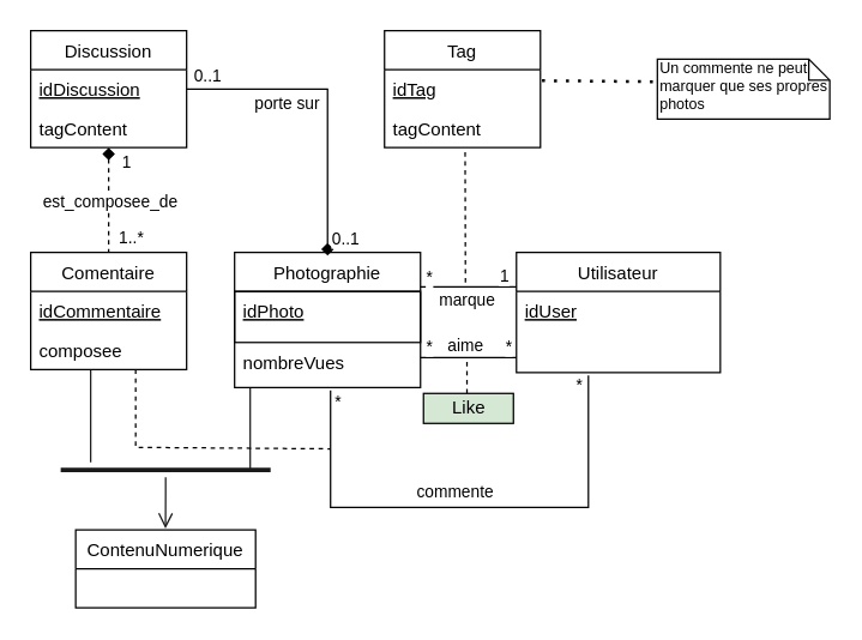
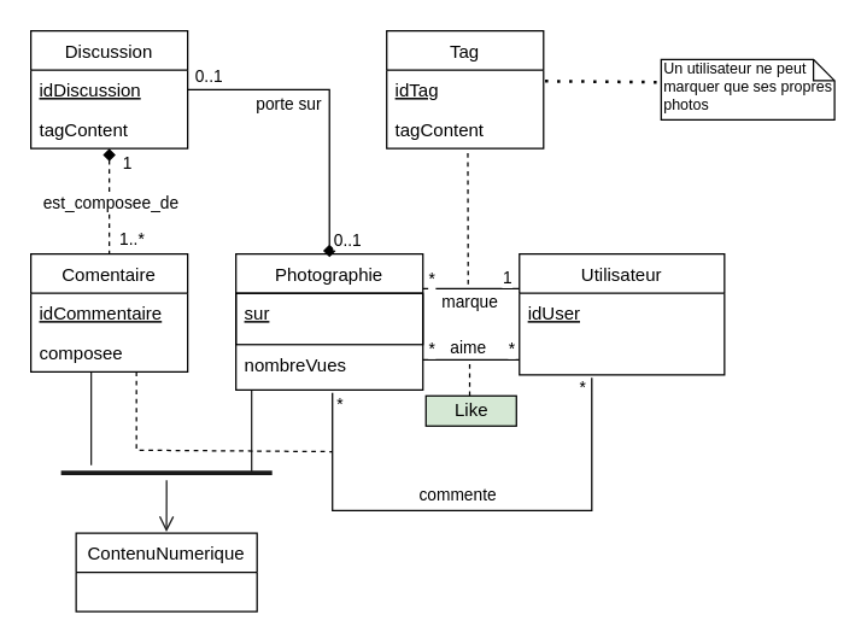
- <mxCell id="23" value="&lt;font color=&quot;#000000&quot; style=&quot;font-size: 10px&quot;&gt;Un commente ne peut marquer que ses propres photos&lt;br style=&quot;font-size: 10px&quot;&gt;&lt;/font&gt;" style="shape=note;whiteSpace=wrap;html=1;size=14;verticalAlign=top;align=left;spacingTop=-6;labelBackgroundColor=none;strokeColor=#000000;strokeWidth=1;fontColor=#FF33FF;fontSize=10;" vertex="1" parent="1"><mxGeometry x="438" y="39" width="115" height="40" as="geometry" /></mxCell>
+ <mxCell id="23" value="&lt;font color=&quot;#000000&quot; style=&quot;font-size: 10px&quot;&gt;Un utilisateur ne peut marquer que ses propres photos&lt;br style=&quot;font-size: 10px&quot;&gt;&lt;/font&gt;" style="shape=note;whiteSpace=wrap;html=1;size=14;verticalAlign=top;align=left;spacingTop=-6;labelBackgroundColor=none;strokeColor=#000000;strokeWidth=1;fontColor=#FF33FF;fontSize=10;" vertex="1" parent="1"><mxGeometry x="438" y="39" width="115" height="40" as="geometry" /></mxCell>
- <mxCell id="18" value="idPhoto" style="text;fillColor=none;align=left;verticalAlign=top;spacingLeft=4;spacingRight=4;overflow=hidden;rotatable=0;points=[[0,0.5],[1,0.5]];portConstraint=eastwest;fontStyle=4;strokeColor=#000000;" vertex="1" parent="17"><mxGeometry y="26" width="124" height="34" as="geometry" /></mxCell>
+ <mxCell id="18" value="sur" style="text;fillColor=none;align=left;verticalAlign=top;spacingLeft=4;spacingRight=4;overflow=hidden;rotatable=0;points=[[0,0.5],[1,0.5]];portConstraint=eastwest;fontStyle=4;strokeColor=#000000;" vertex="1" parent="17"><mxGeometry y="26" width="124" height="34" as="geometry" /></mxCell>
